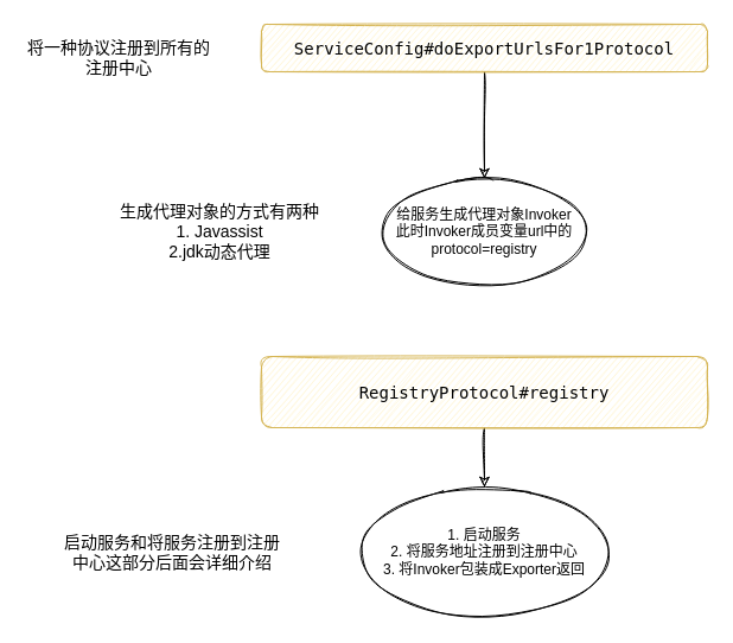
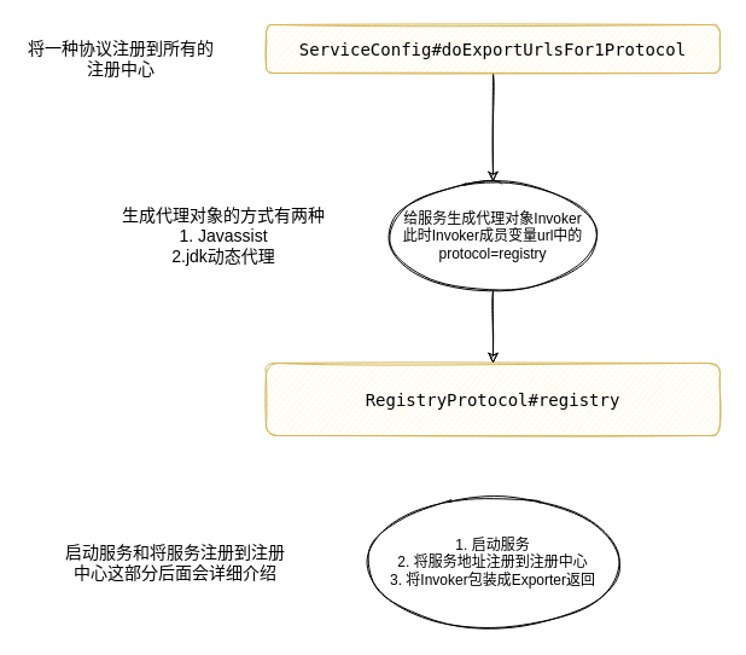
+ <mxCell id="8" value="" style="edgeStyle=orthogonalEdgeStyle;rounded=0;orthogonalLoop=1;jettySize=auto;html=1;sketch=1;" edge="1" parent="1" source="9" target="6"><mxGeometry relative="1" as="geometry" /></mxCell>
- <mxCell id="5" value="" style="edgeStyle=orthogonalEdgeStyle;rounded=0;orthogonalLoop=1;jettySize=auto;html=1;sketch=1;" edge="1" parent="1" source="6" target="7"><mxGeometry relative="1" as="geometry" /></mxCell>
